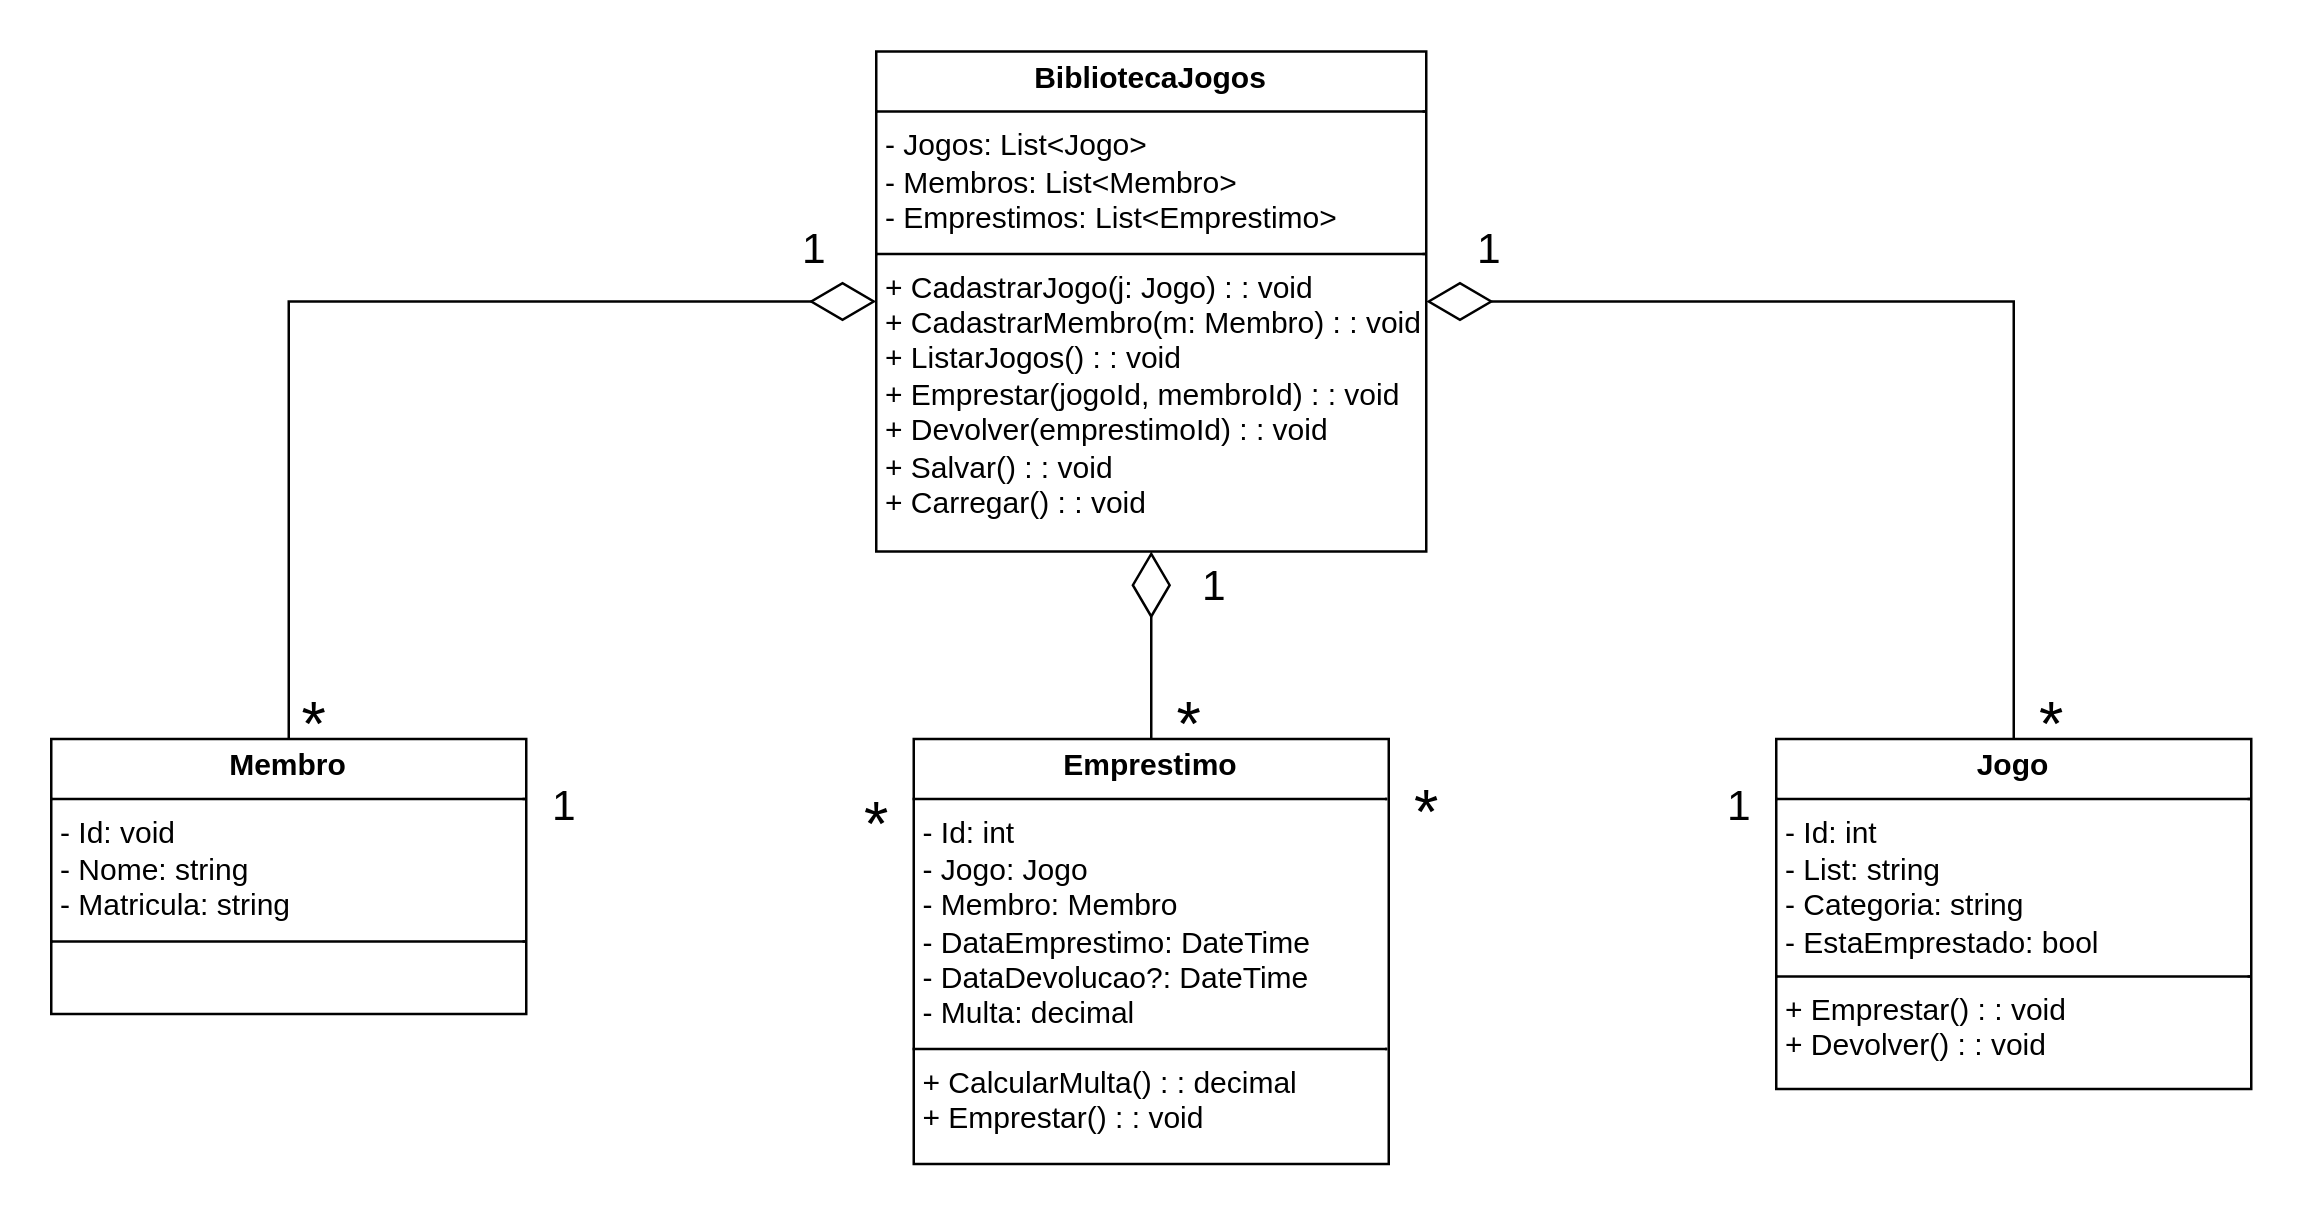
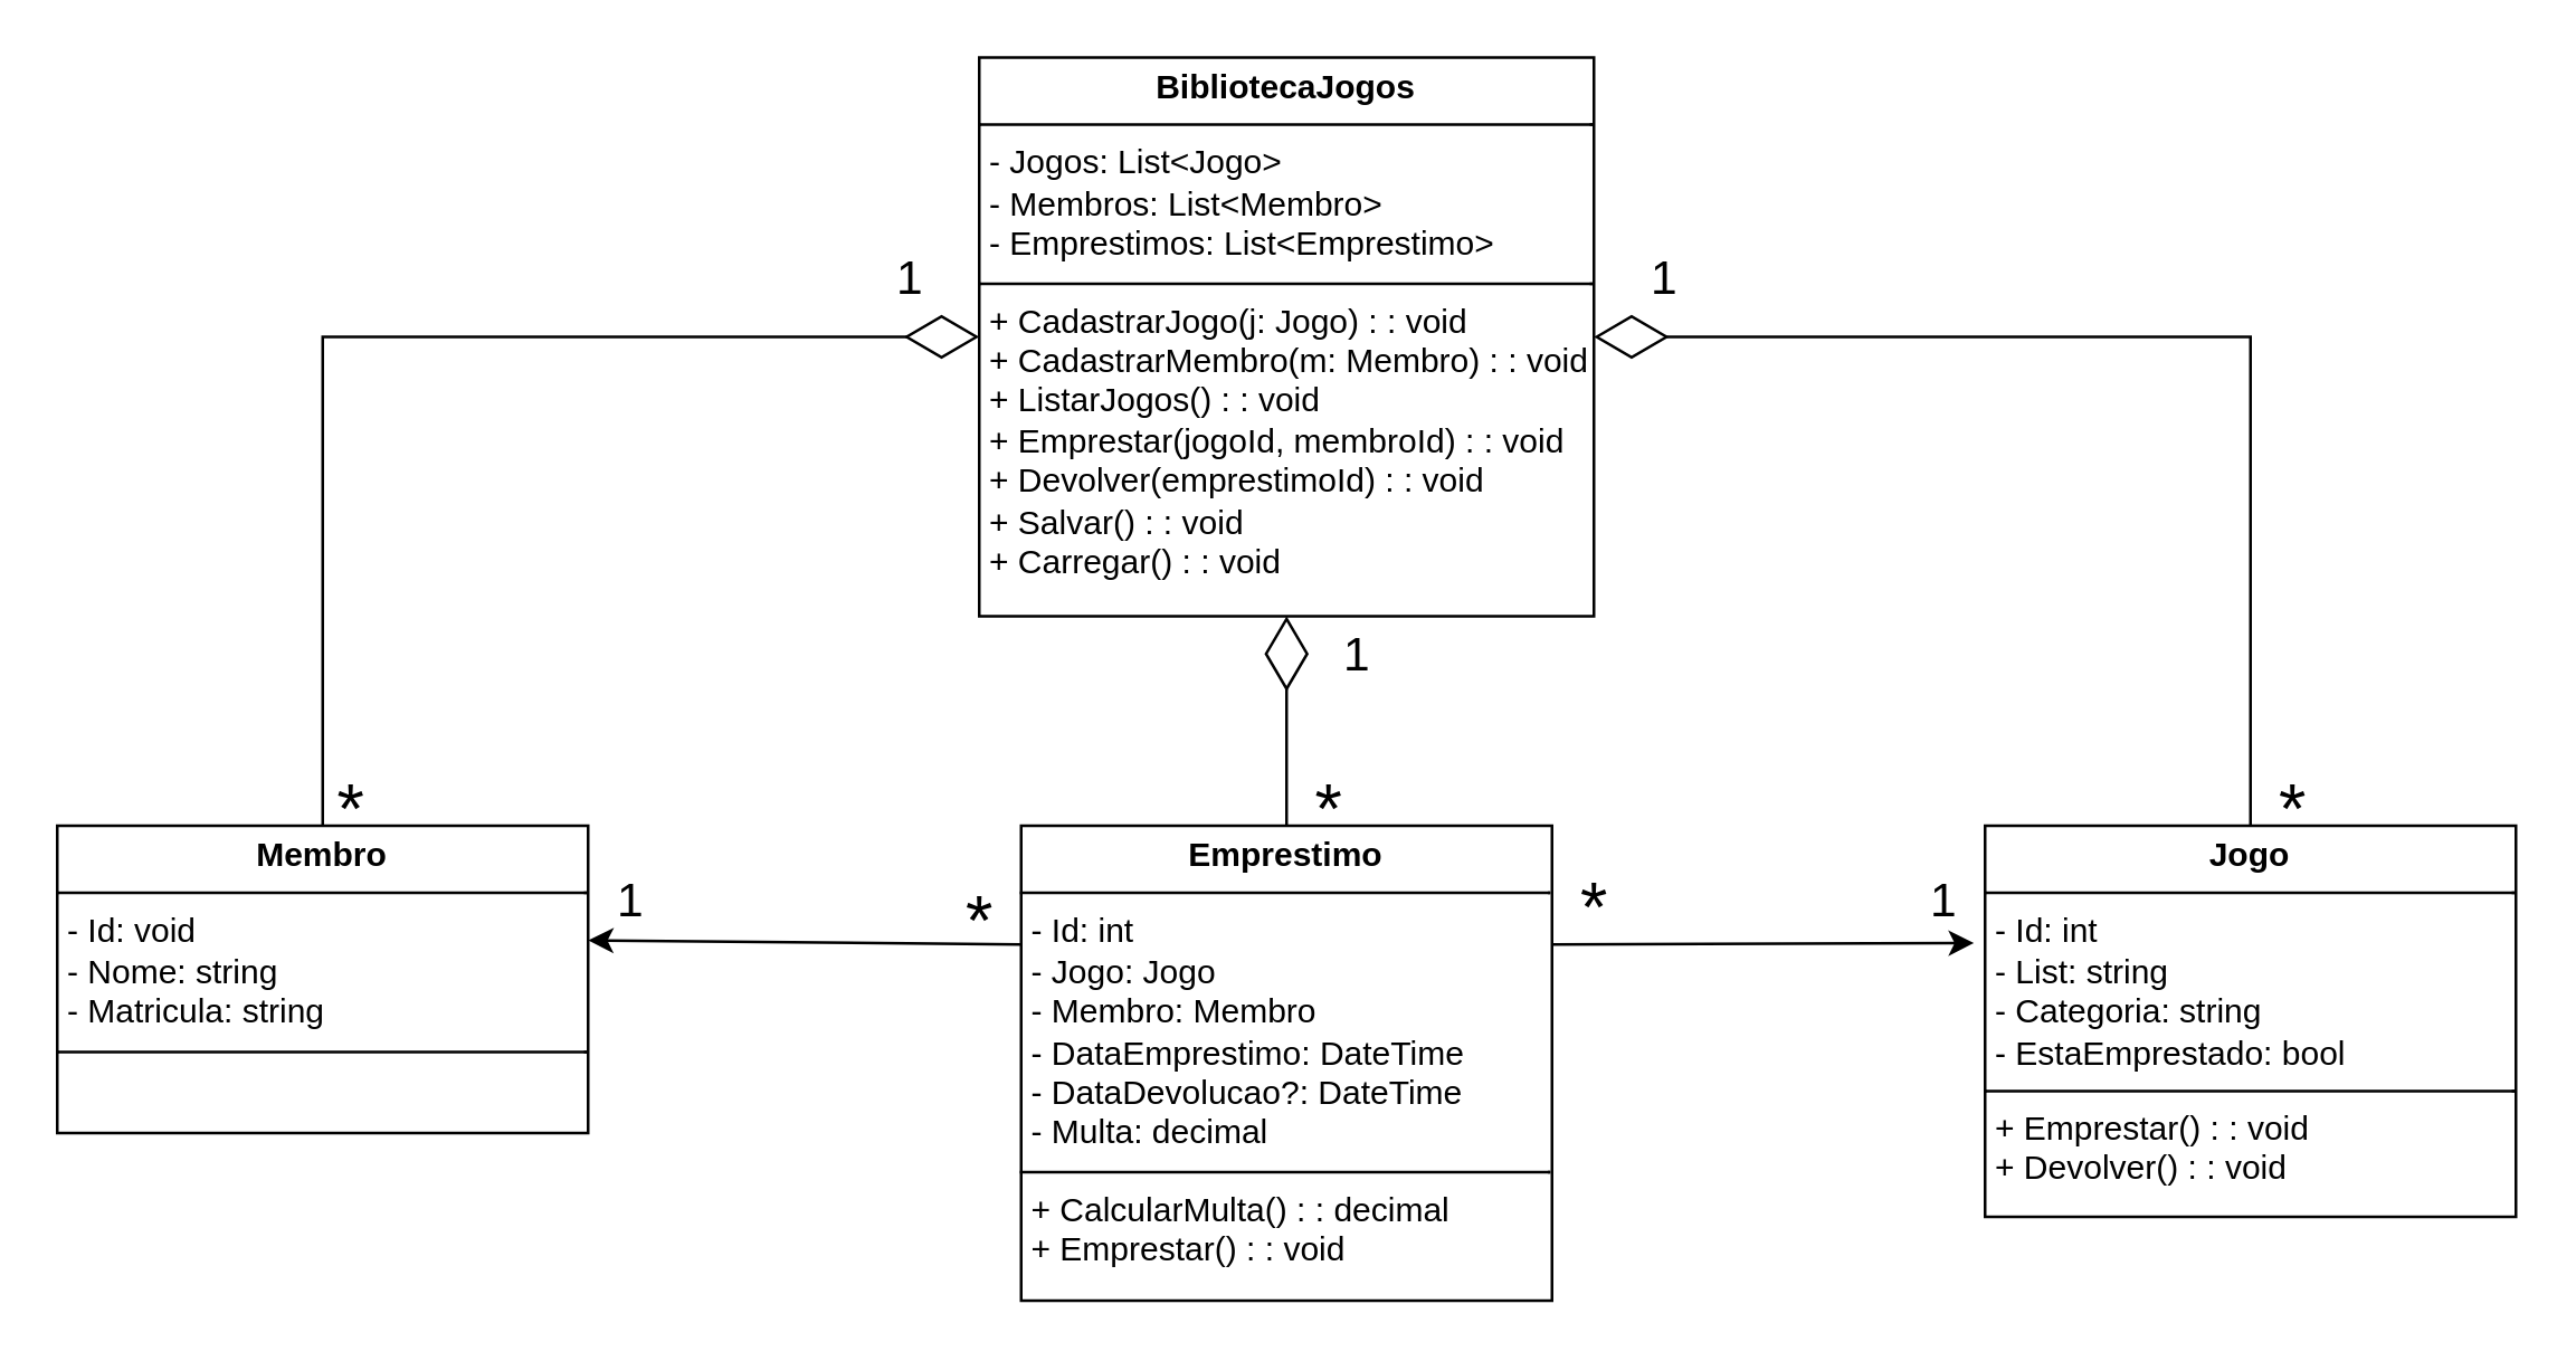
+ <mxCell id="9" value="" style="endArrow=classic;html=1;rounded=0;exitX=0;exitY=0.25;exitDx=0;exitDy=0;entryX=1;entryY=0.373;entryDx=0;entryDy=0;entryPerimeter=0;" edge="1" parent="1" source="4" target="3"><mxGeometry width="50" height="50" relative="1" as="geometry"><mxPoint x="310" y="275" as="sourcePoint" /><mxPoint x="360" y="225" as="targetPoint" /></mxGeometry></mxCell>
+ <mxCell id="10" value="" style="endArrow=classic;html=1;rounded=0;entryX=-0.021;entryY=0.3;entryDx=0;entryDy=0;exitX=1;exitY=0.25;exitDx=0;exitDy=0;entryPerimeter=0;" edge="1" parent="1" source="4" target="2"><mxGeometry width="50" height="50" relative="1" as="geometry"><mxPoint x="310" y="275" as="sourcePoint" /><mxPoint x="360" y="225" as="targetPoint" /></mxGeometry></mxCell>
